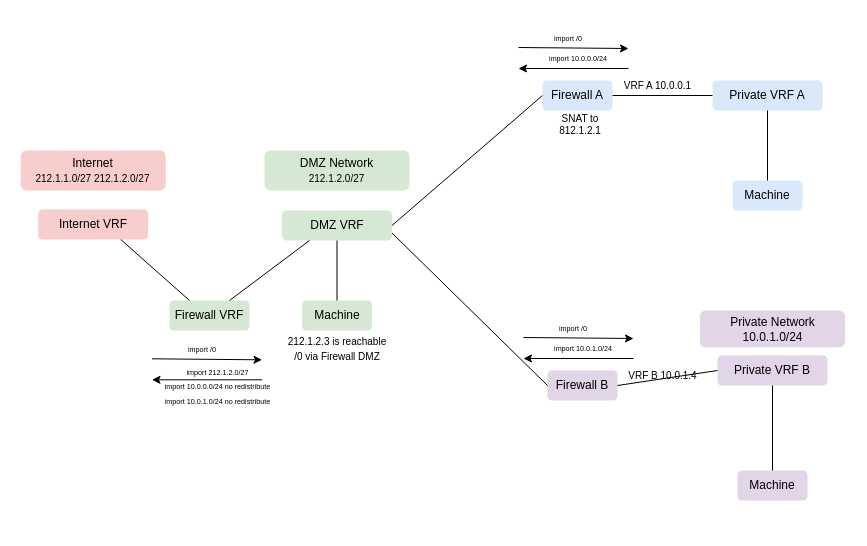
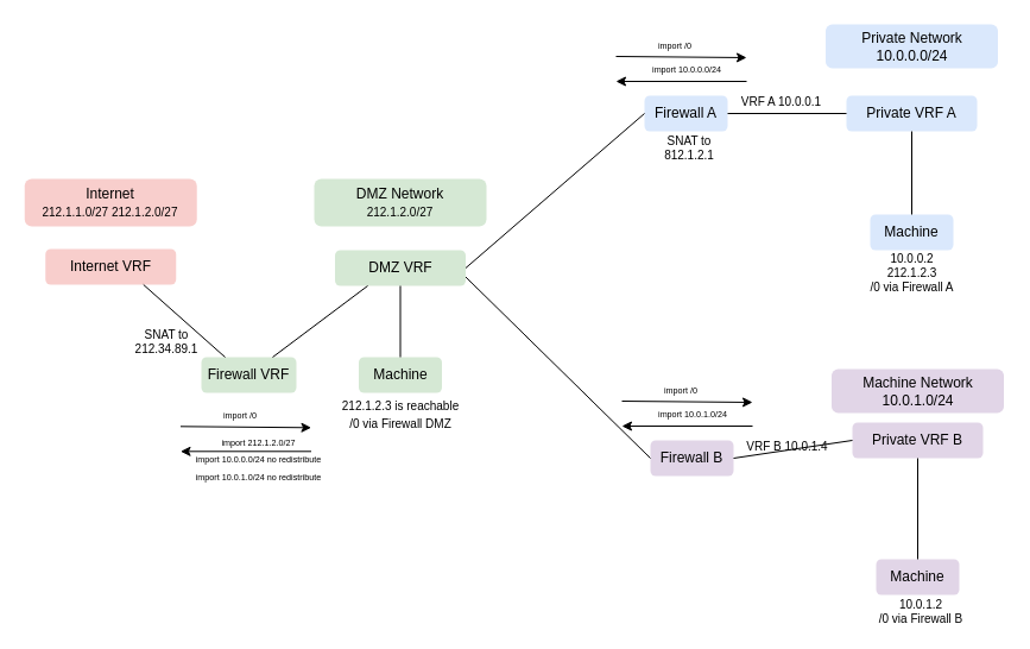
+ <mxCell id="16" value="Private Network&lt;br&gt;10.0.0.0/24" style="text;html=1;fillColor=#dae8fc;align=center;verticalAlign=middle;whiteSpace=wrap;rounded=1;" parent="1" vertex="1"><mxGeometry x="694.5" y="20" width="145" height="37" as="geometry" /></mxCell>
+ <mxCell id="12" value="10.0.0.2&lt;br&gt;212.1.2.3&lt;br&gt;/0 via Firewall A" style="text;html=1;strokeColor=none;fillColor=none;align=center;verticalAlign=middle;whiteSpace=wrap;rounded=0;dashed=1;fontSize=10;" parent="1" vertex="1"><mxGeometry x="728" y="219" width="79" height="20" as="geometry" /></mxCell>
+ <mxCell id="36" value="&lt;span style=&quot;color: rgb(0 , 0 , 0)&quot;&gt;SNAT to 212.34.89.1&lt;/span&gt;" style="text;html=1;strokeColor=none;fillColor=none;align=center;verticalAlign=middle;whiteSpace=wrap;rounded=0;dashed=1;fontSize=10;fontColor=#666666;" parent="1" vertex="1"><mxGeometry x="99" y="273" width="81.5" height="27" as="geometry" /></mxCell>
- <mxCell id="28" value="Private Network&lt;br&gt;10.0.1.0/24" style="text;html=1;fillColor=#e1d5e7;align=center;verticalAlign=middle;whiteSpace=wrap;rounded=1;" parent="1" vertex="1"><mxGeometry x="699.5" y="310" width="145" height="37" as="geometry" /></mxCell>
+ <mxCell id="28" value="Machine Network&lt;br&gt;10.0.1.0/24" style="text;html=1;fillColor=#e1d5e7;align=center;verticalAlign=middle;whiteSpace=wrap;rounded=1;" parent="1" vertex="1"><mxGeometry x="699.5" y="310" width="145" height="37" as="geometry" /></mxCell>
+ <mxCell id="26" value="10.0.1.2&lt;br&gt;/0 via Firewall B" style="text;html=1;strokeColor=none;fillColor=none;align=center;verticalAlign=middle;whiteSpace=wrap;rounded=0;dashed=1;fontSize=10;" parent="1" vertex="1"><mxGeometry x="737" y="504" width="76" height="20" as="geometry" /></mxCell>
